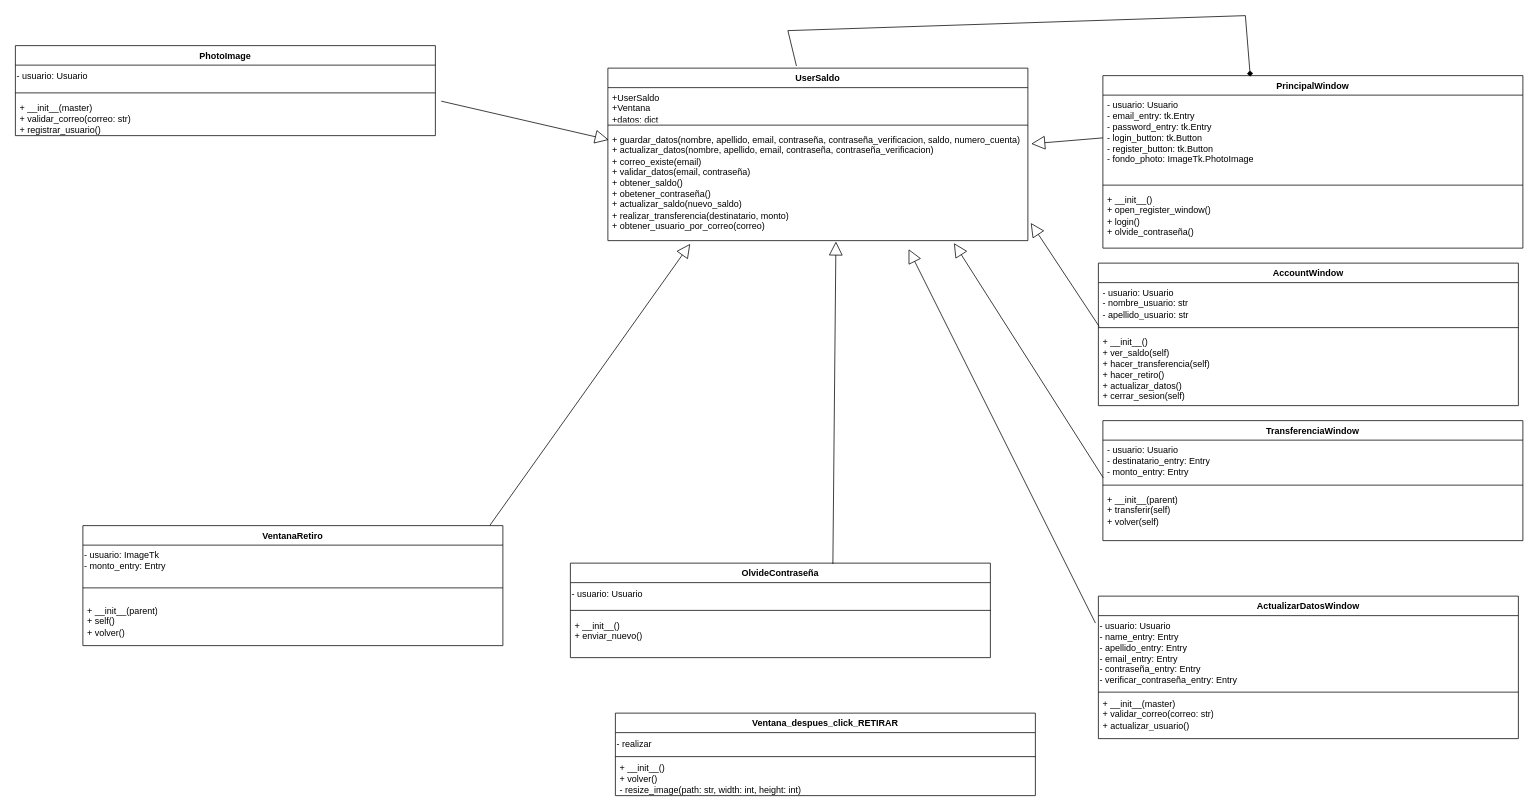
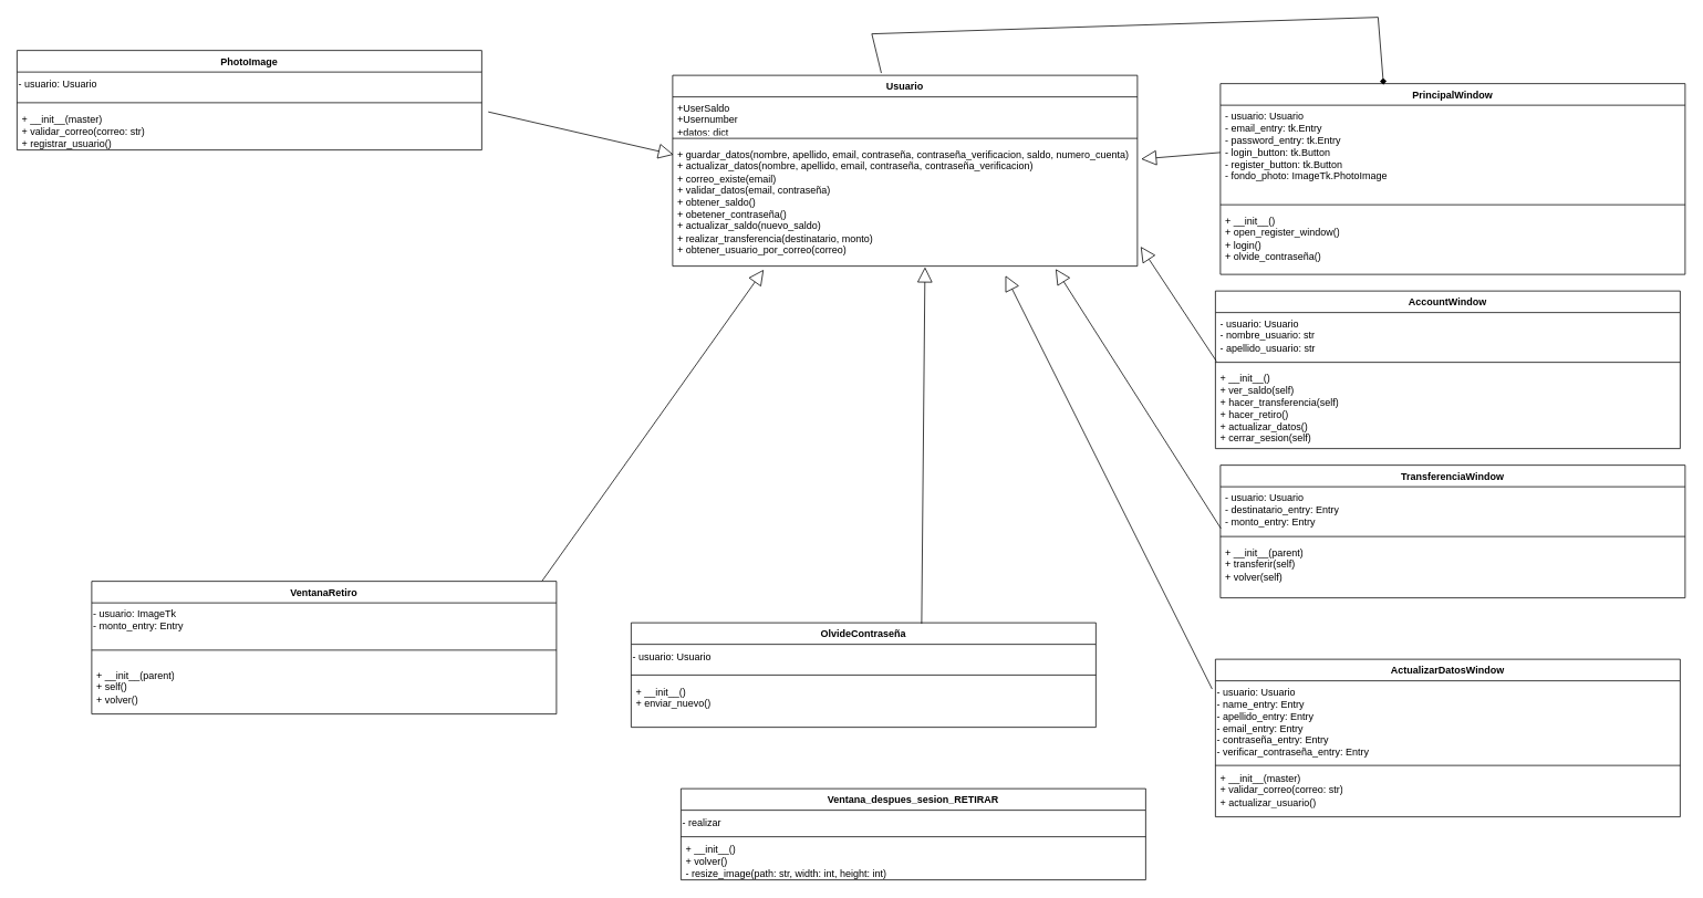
- <mxCell id="2" value="UserSaldo" style="swimlane;fontStyle=1;align=center;verticalAlign=top;childLayout=stackLayout;horizontal=1;startSize=26;horizontalStack=0;resizeParent=1;resizeParentMax=0;resizeLast=0;collapsible=1;marginBottom=0;whiteSpace=wrap;html=1;" parent="1" vertex="1"><mxGeometry x="810" y="90" width="560" height="230" as="geometry" /></mxCell>
+ <mxCell id="2" value="Usuario" style="swimlane;fontStyle=1;align=center;verticalAlign=top;childLayout=stackLayout;horizontal=1;startSize=26;horizontalStack=0;resizeParent=1;resizeParentMax=0;resizeLast=0;collapsible=1;marginBottom=0;whiteSpace=wrap;html=1;" parent="1" vertex="1"><mxGeometry x="810" y="90" width="560" height="230" as="geometry" /></mxCell>
- <mxCell id="3" value="+UserSaldo&lt;br&gt;+Ventana&lt;br&gt;+datos: dict" style="text;strokeColor=none;fillColor=none;align=left;verticalAlign=top;spacingLeft=4;spacingRight=4;overflow=hidden;rotatable=0;points=[[0,0.5],[1,0.5]];portConstraint=eastwest;whiteSpace=wrap;html=1;" parent="2" vertex="1"><mxGeometry y="26" width="560" height="44" as="geometry" /></mxCell>
+ <mxCell id="3" value="+UserSaldo&lt;br&gt;+Usernumber&lt;br&gt;+datos: dict" style="text;strokeColor=none;fillColor=none;align=left;verticalAlign=top;spacingLeft=4;spacingRight=4;overflow=hidden;rotatable=0;points=[[0,0.5],[1,0.5]];portConstraint=eastwest;whiteSpace=wrap;html=1;" parent="2" vertex="1"><mxGeometry y="26" width="560" height="44" as="geometry" /></mxCell>
- <mxCell id="26" value="Ventana_despues_click_RETIRAR" style="swimlane;fontStyle=1;align=center;verticalAlign=top;childLayout=stackLayout;horizontal=1;startSize=26;horizontalStack=0;resizeParent=1;resizeParentMax=0;resizeLast=0;collapsible=1;marginBottom=0;whiteSpace=wrap;html=1;" vertex="1" parent="1"><mxGeometry x="820" y="950" width="560" height="110" as="geometry" /></mxCell>
+ <mxCell id="26" value="Ventana_despues_sesion_RETIRAR" style="swimlane;fontStyle=1;align=center;verticalAlign=top;childLayout=stackLayout;horizontal=1;startSize=26;horizontalStack=0;resizeParent=1;resizeParentMax=0;resizeLast=0;collapsible=1;marginBottom=0;whiteSpace=wrap;html=1;" vertex="1" parent="1"><mxGeometry x="820" y="950" width="560" height="110" as="geometry" /></mxCell>
